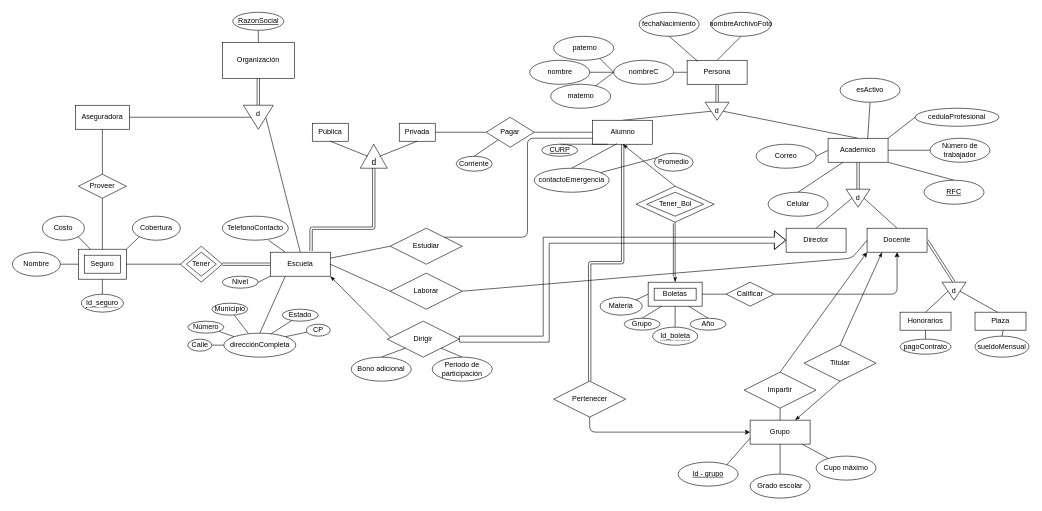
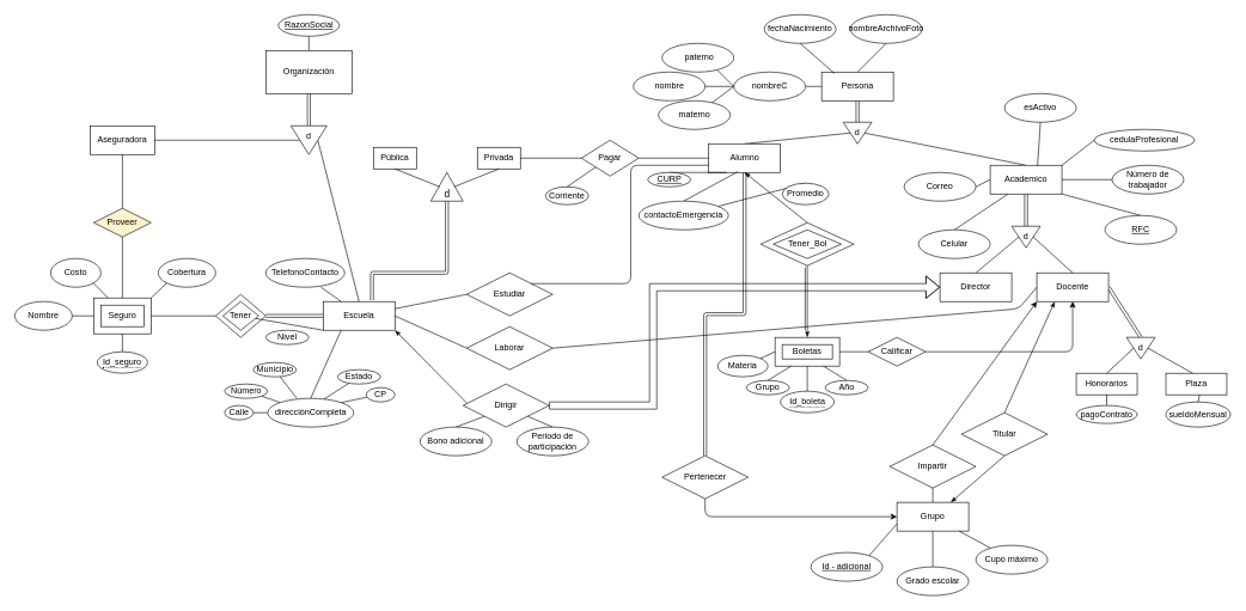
- <mxCell id="115" value="Proveer" style="rhombus;whiteSpace=wrap;html=1;" parent="1" vertex="1"><mxGeometry x="130" y="290" width="80" height="40" as="geometry" /></mxCell>
+ <mxCell id="115" value="Proveer" style="rhombus;whiteSpace=wrap;html=1;fillColor=#fff2cc;" parent="1" vertex="1"><mxGeometry x="130" y="290" width="80" height="40" as="geometry" /></mxCell>
- <mxCell id="139" value="" style="endArrow=none;html=1;entryX=1;entryY=0.5;entryDx=0;entryDy=0;exitX=0;exitY=1;exitDx=0;exitDy=0;" parent="1" source="3" target="138" edge="1"><mxGeometry width="50" height="50" relative="1" as="geometry"><mxPoint x="470" y="430" as="sourcePoint" /><mxPoint x="520" y="380" as="targetPoint" /></mxGeometry></mxCell>
+ <mxCell id="139" value="" style="endArrow=none;html=1;exitX=0;exitY=1;exitDx=0;exitDy=0;" parent="1" source="3" target="88" edge="1"><mxGeometry width="50" height="50" relative="1" as="geometry"><mxPoint x="470" y="430" as="sourcePoint" /><mxPoint x="520" y="380" as="targetPoint" /></mxGeometry></mxCell>
- <mxCell id="53" value="Id - grupo" style="ellipse;whiteSpace=wrap;html=1;align=center;fontStyle=4" parent="1" vertex="1"><mxGeometry x="1130" y="770" width="100" height="40" as="geometry" /></mxCell>
+ <mxCell id="53" value="Id - adicional" style="ellipse;whiteSpace=wrap;html=1;align=center;fontStyle=4" parent="1" vertex="1"><mxGeometry x="1130" y="770" width="100" height="40" as="geometry" /></mxCell>
